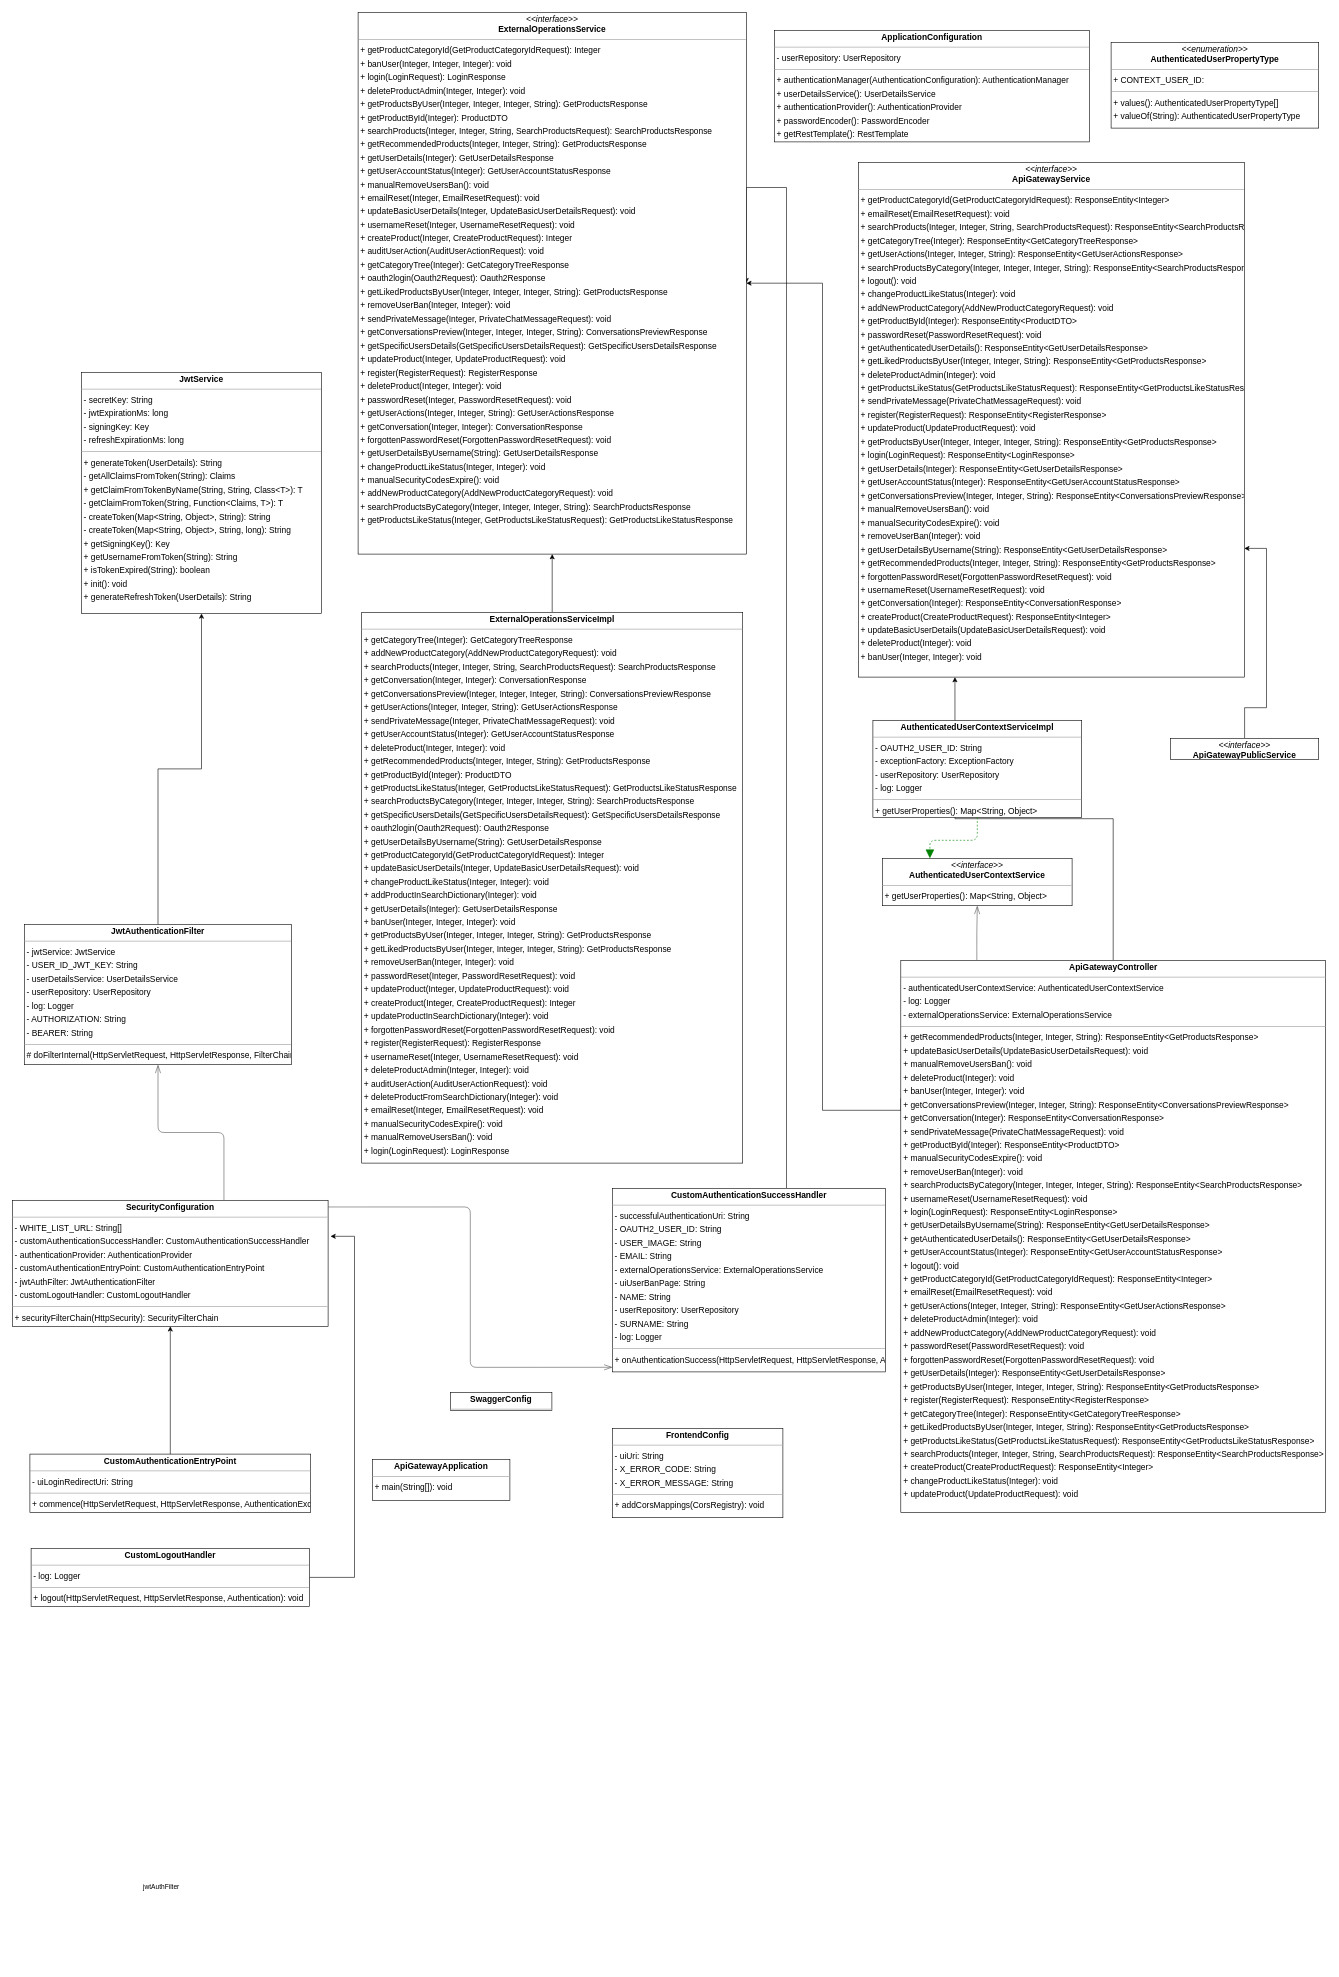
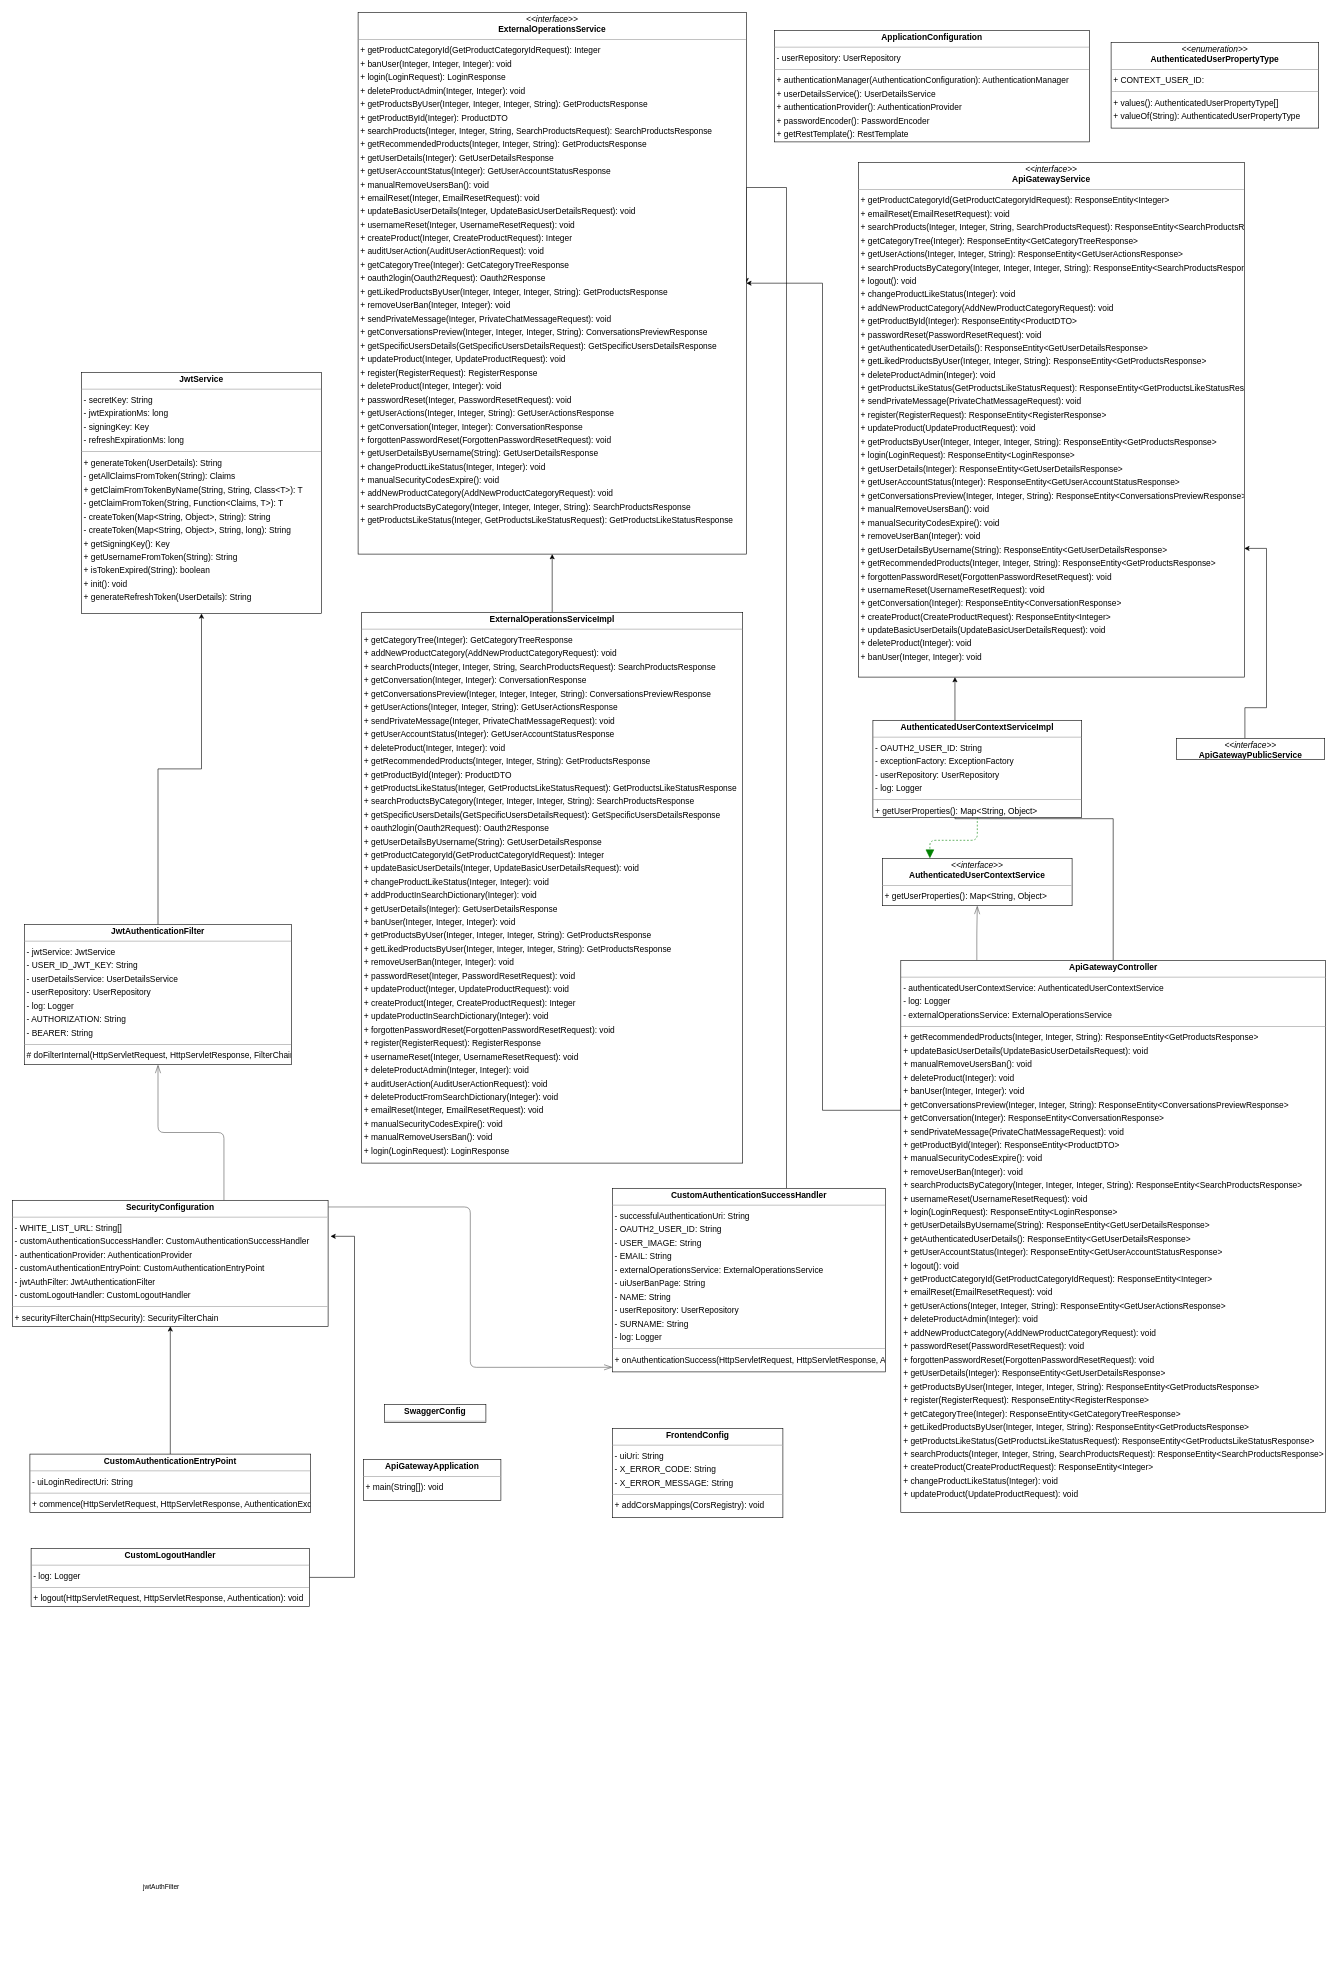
- <mxCell id="7" value="&lt;p style=&quot;margin:0px;margin-top:4px;text-align:center;&quot;&gt;&lt;i&gt;&amp;lt;&amp;lt;interface&amp;gt;&amp;gt;&lt;/i&gt;&lt;br/&gt;&lt;b&gt;ApiGatewayPublicService&lt;/b&gt;&lt;/p&gt;&lt;hr size=&quot;1&quot;/&gt;" style="verticalAlign=top;align=left;overflow=fill;fontSize=14;fontFamily=Helvetica;html=1;rounded=0;shadow=0;comic=0;labelBackgroundColor=none;strokeWidth=1;" parent="1" vertex="1"><mxGeometry x="1950" y="1230" width="247" height="35" as="geometry" /></mxCell>
+ <mxCell id="7" value="&lt;p style=&quot;margin:0px;margin-top:4px;text-align:center;&quot;&gt;&lt;i&gt;&amp;lt;&amp;lt;interface&amp;gt;&amp;gt;&lt;/i&gt;&lt;br/&gt;&lt;b&gt;ApiGatewayPublicService&lt;/b&gt;&lt;/p&gt;&lt;hr size=&quot;1&quot;/&gt;" style="verticalAlign=top;align=left;overflow=fill;fontSize=14;fontFamily=Helvetica;html=1;rounded=0;shadow=0;comic=0;labelBackgroundColor=none;strokeWidth=1;" parent="1" vertex="1"><mxGeometry x="1960" y="1230" width="247" height="35" as="geometry" /></mxCell>
- <mxCell id="27" value="&lt;p style=&quot;margin:0px;margin-top:4px;text-align:center;&quot;&gt;&lt;b&gt;SwaggerConfig&lt;/b&gt;&lt;/p&gt;&lt;hr size=&quot;1&quot;/&gt;" style="verticalAlign=top;align=left;overflow=fill;fontSize=14;fontFamily=Helvetica;html=1;rounded=0;shadow=0;comic=0;labelBackgroundColor=none;strokeWidth=1;" parent="1" vertex="1"><mxGeometry x="750" y="2320" width="169" height="30" as="geometry" /></mxCell>
+ <mxCell id="27" value="&lt;p style=&quot;margin:0px;margin-top:4px;text-align:center;&quot;&gt;&lt;b&gt;SwaggerConfig&lt;/b&gt;&lt;/p&gt;&lt;hr size=&quot;1&quot;/&gt;" style="verticalAlign=top;align=left;overflow=fill;fontSize=14;fontFamily=Helvetica;html=1;rounded=0;shadow=0;comic=0;labelBackgroundColor=none;strokeWidth=1;" parent="1" vertex="1"><mxGeometry x="640" y="2340" width="169" height="30" as="geometry" /></mxCell>
- <mxCell id="2" value="&lt;p style=&quot;margin:0px;margin-top:4px;text-align:center;&quot;&gt;&lt;b&gt;ApiGatewayApplication&lt;/b&gt;&lt;/p&gt;&lt;hr size=&quot;1&quot;/&gt;&lt;p style=&quot;margin:0 0 0 4px;line-height:1.6;&quot;&gt;+ main(String[]): void&lt;/p&gt;" style="verticalAlign=top;align=left;overflow=fill;fontSize=14;fontFamily=Helvetica;html=1;rounded=0;shadow=0;comic=0;labelBackgroundColor=none;strokeWidth=1;" parent="1" vertex="1"><mxGeometry x="620" y="2432" width="229" height="68" as="geometry" /></mxCell>
+ <mxCell id="2" value="&lt;p style=&quot;margin:0px;margin-top:4px;text-align:center;&quot;&gt;&lt;b&gt;ApiGatewayApplication&lt;/b&gt;&lt;/p&gt;&lt;hr size=&quot;1&quot;/&gt;&lt;p style=&quot;margin:0 0 0 4px;line-height:1.6;&quot;&gt;+ main(String[]): void&lt;/p&gt;" style="verticalAlign=top;align=left;overflow=fill;fontSize=14;fontFamily=Helvetica;html=1;rounded=0;shadow=0;comic=0;labelBackgroundColor=none;strokeWidth=1;" parent="1" vertex="1"><mxGeometry x="605" y="2432" width="229" height="68" as="geometry" /></mxCell>
